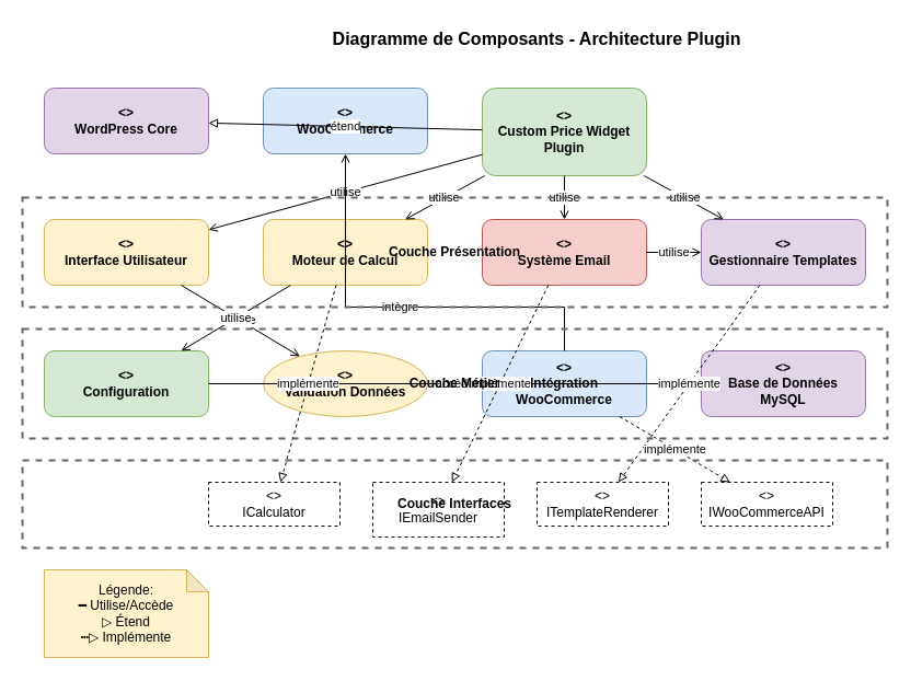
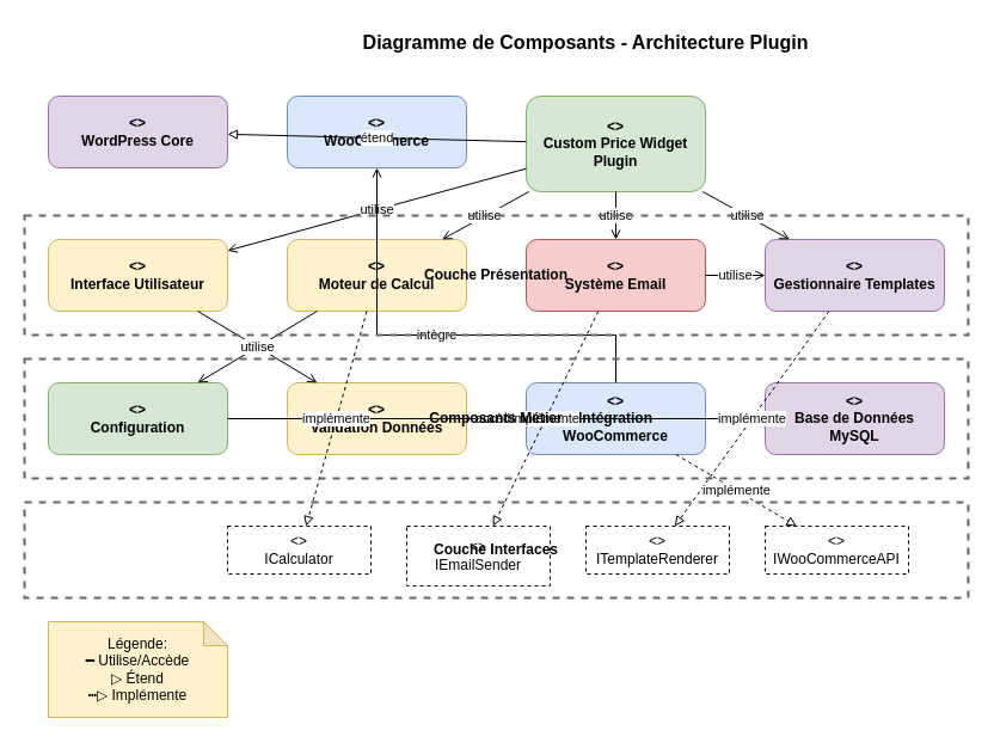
- <mxCell id="11" value="&lt;&lt;component&gt;&gt;&#10;Validation Données" style="ellipse;whiteSpace=wrap;html=1;fillColor=#fff2cc;strokeColor=#d6b656;fontStyle=1;align=center;" vertex="1" parent="1"><mxGeometry x="240" y="320" width="150" height="60" as="geometry" /></mxCell>
+ <mxCell id="11" value="&lt;&lt;component&gt;&gt;&#10;Validation Données" style="rounded=1;whiteSpace=wrap;html=1;fillColor=#fff2cc;strokeColor=#d6b656;fontStyle=1;align=center;" vertex="1" parent="1"><mxGeometry x="240" y="320" width="150" height="60" as="geometry" /></mxCell>
- <mxCell id="34" value="Couche Métier" style="rounded=0;whiteSpace=wrap;html=1;fillColor=none;strokeColor=#666666;strokeWidth=2;dashed=1;fontStyle=1;" vertex="1" parent="1"><mxGeometry x="20" y="300" width="790" height="100" as="geometry" /></mxCell>
+ <mxCell id="34" value="Composants Métier" style="rounded=0;whiteSpace=wrap;html=1;fillColor=none;strokeColor=#666666;strokeWidth=2;dashed=1;fontStyle=1;" vertex="1" parent="1"><mxGeometry x="20" y="300" width="790" height="100" as="geometry" /></mxCell>
